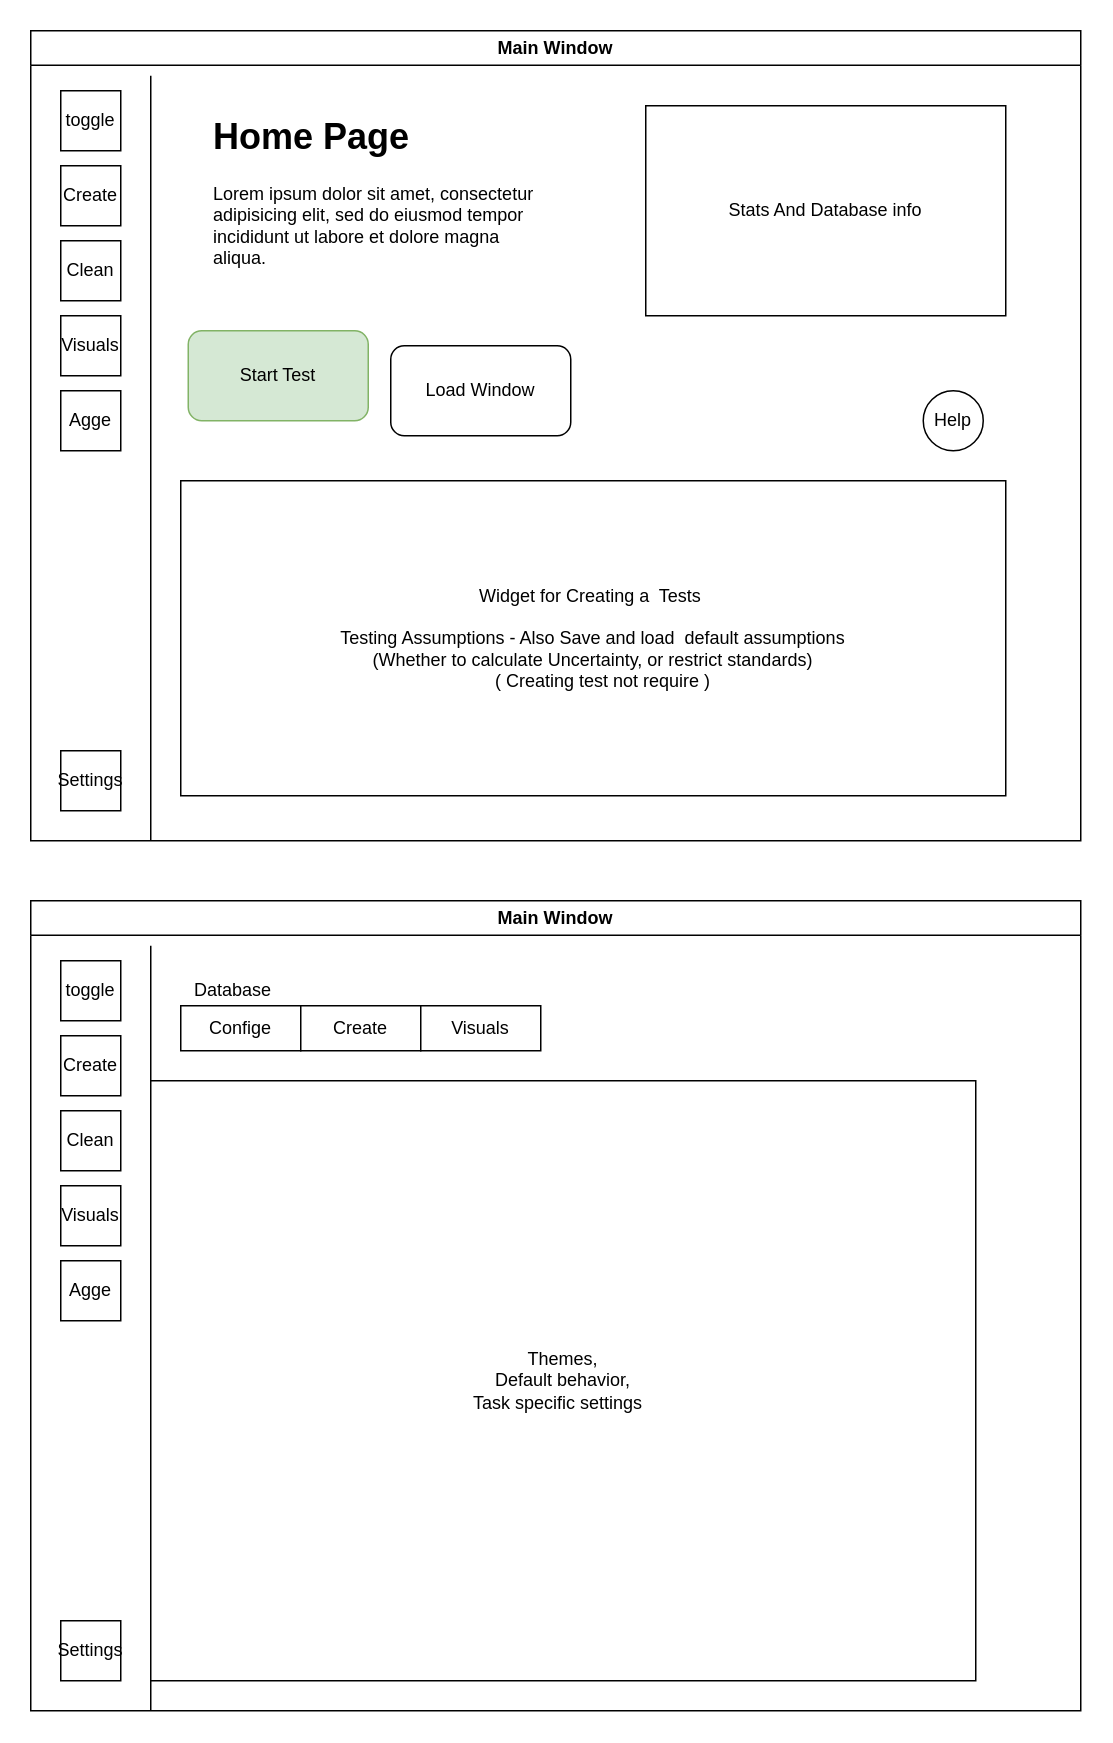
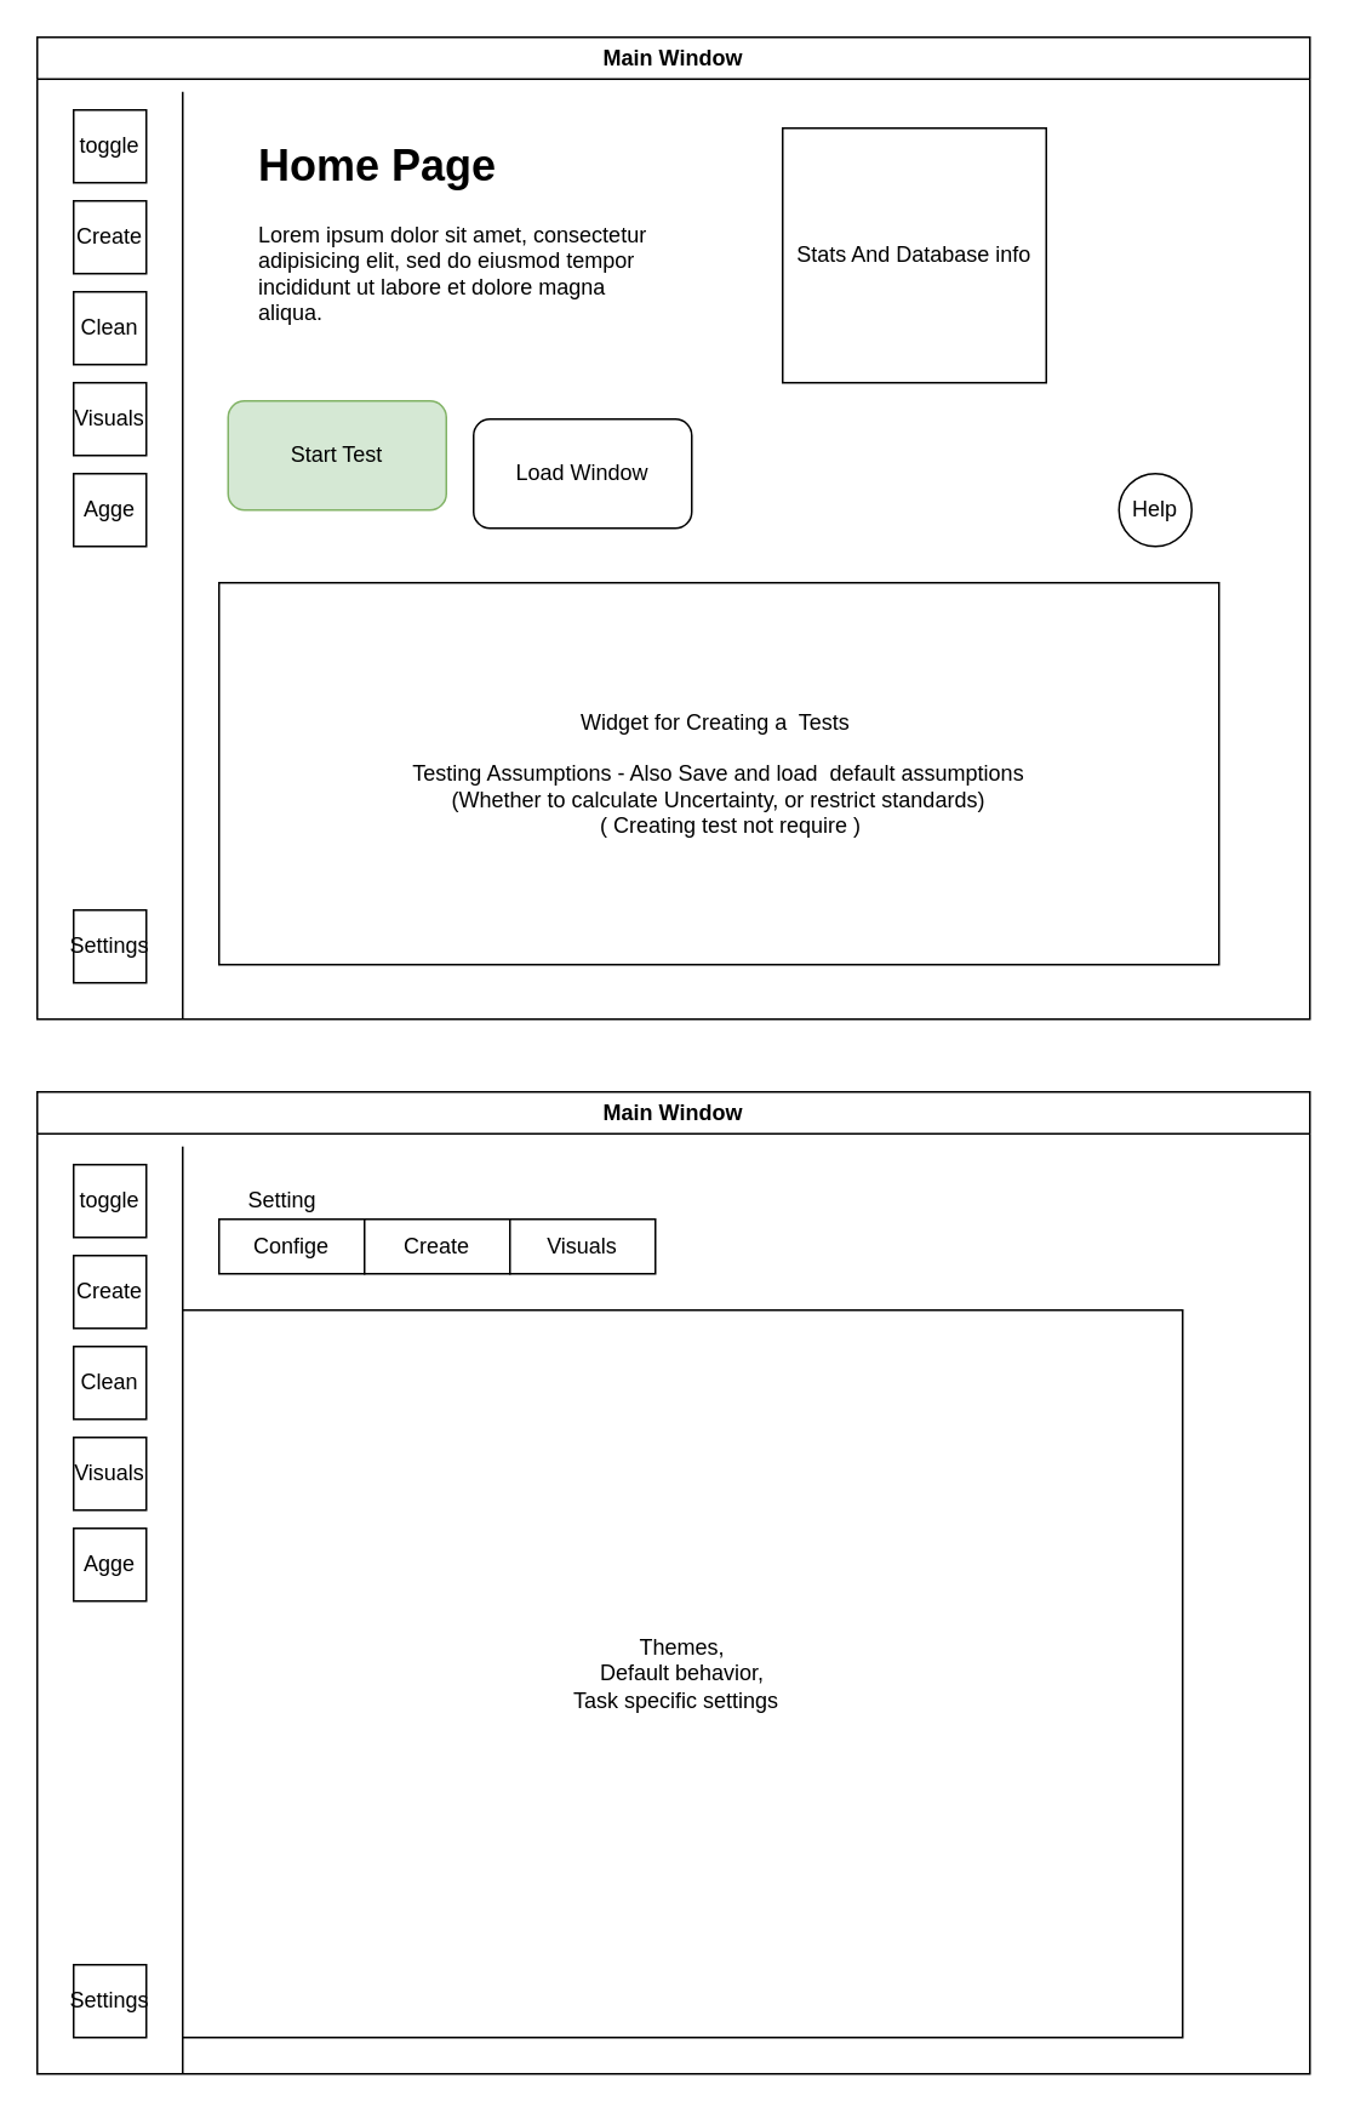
- <mxCell id="14" value="Stats And Database info" style="rounded=0;whiteSpace=wrap;html=1;" vertex="1" parent="2"><mxGeometry x="410" y="50" width="240" height="140" as="geometry" /></mxCell>
+ <mxCell id="14" value="Stats And Database info" style="rounded=0;whiteSpace=wrap;html=1;" vertex="1" parent="2"><mxGeometry x="410" y="50" width="145" height="140" as="geometry" /></mxCell>
- <mxCell id="24" value="Database" style="text;html=1;align=center;verticalAlign=middle;whiteSpace=wrap;rounded=0;" vertex="1" parent="16"><mxGeometry x="100" y="40" width="70" height="40" as="geometry" /></mxCell>
+ <mxCell id="24" value="Setting" style="text;html=1;align=center;verticalAlign=middle;whiteSpace=wrap;rounded=0;" vertex="1" parent="16"><mxGeometry x="100" y="40" width="70" height="40" as="geometry" /></mxCell>
